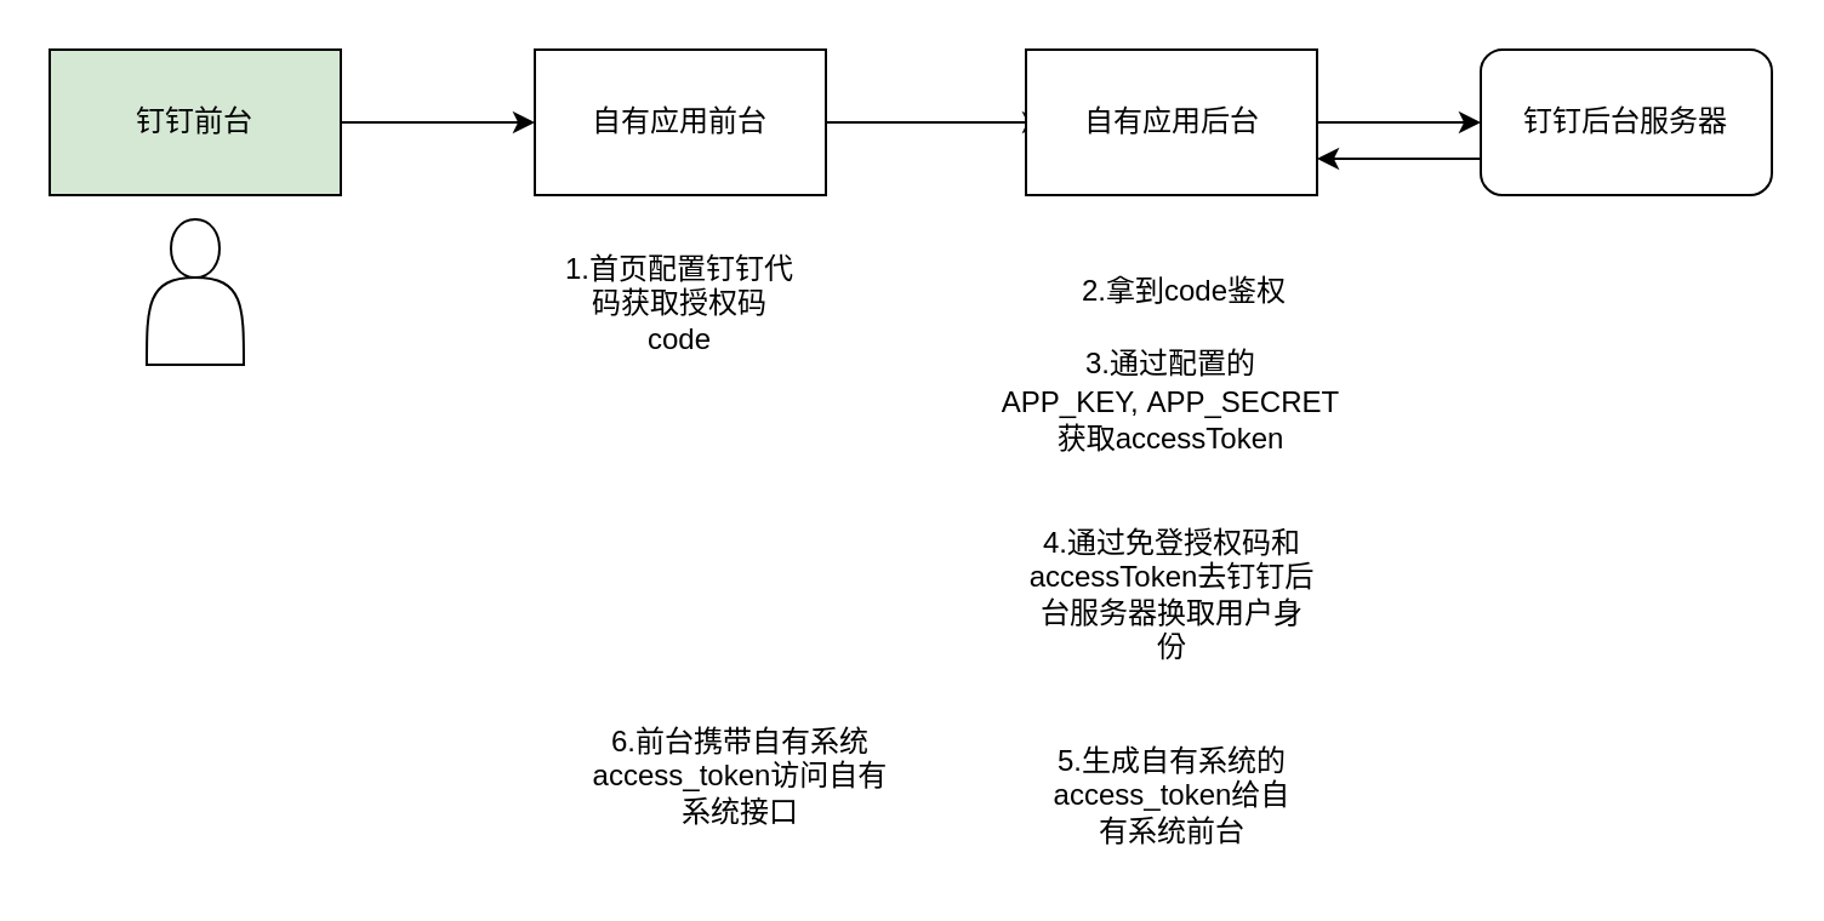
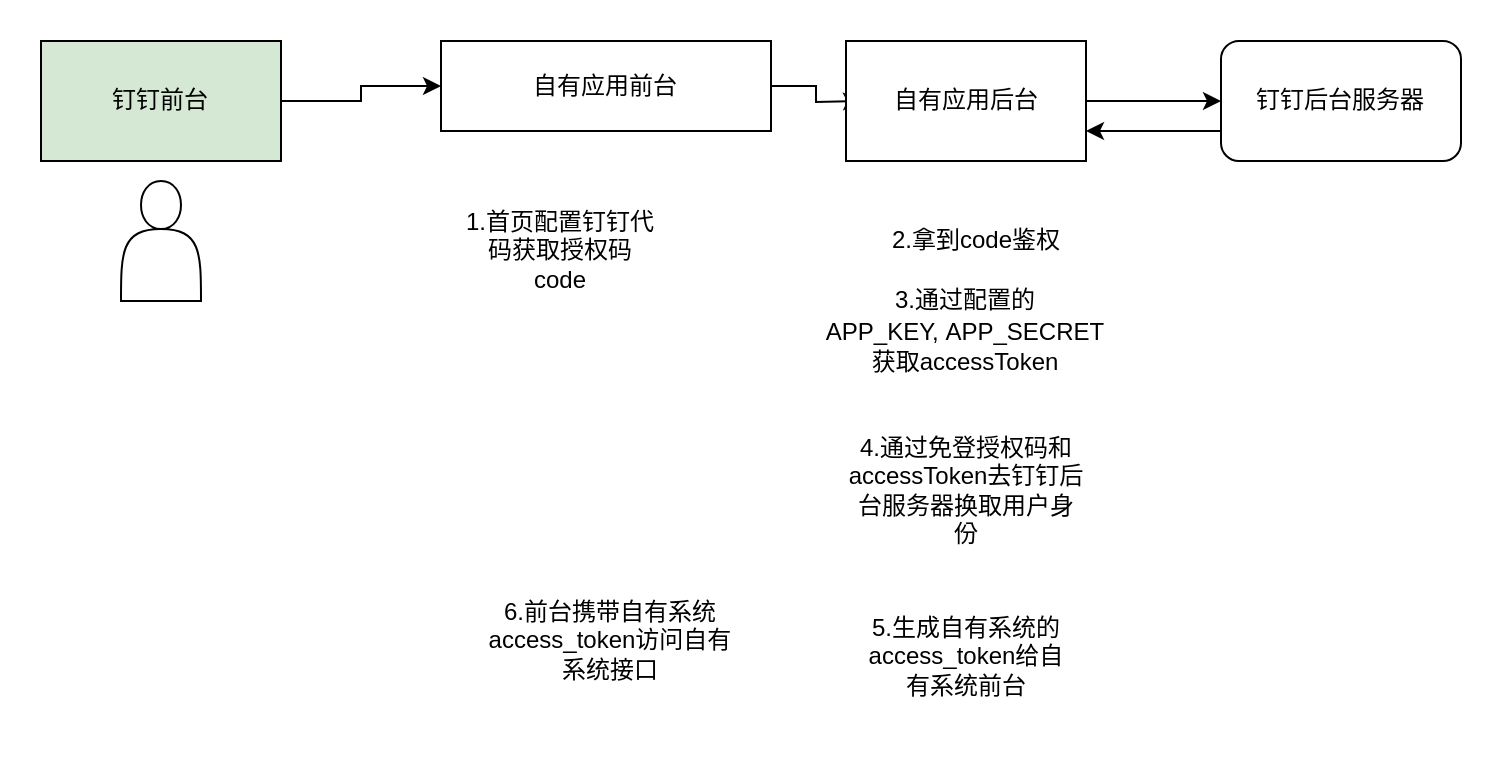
- <mxCell id="5" value="自有应用前台" style="rounded=0;whiteSpace=wrap;html=1;" vertex="1" parent="1"><mxGeometry x="220" y="20" width="120" height="60" as="geometry" /></mxCell>
+ <mxCell id="5" value="自有应用前台" style="rounded=0;whiteSpace=wrap;html=1;" vertex="1" parent="1"><mxGeometry x="220" y="20" width="165" height="45" as="geometry" /></mxCell>
